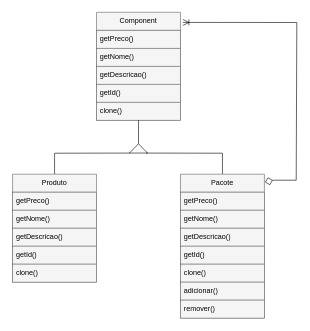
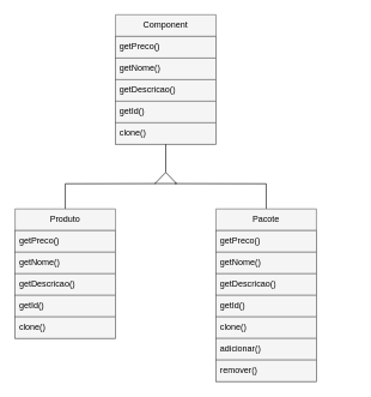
- <mxCell id="12" value="" style="endArrow=ERoneToMany;html=1;rounded=0;endFill=0;startArrow=diamond;startFill=0;targetPerimeterSpacing=0;endSize=8;startSize=11;entryX=1.029;entryY=0.094;entryDx=0;entryDy=0;entryPerimeter=0;exitX=1.007;exitY=0.056;exitDx=0;exitDy=0;exitPerimeter=0;" edge="1" parent="1" source="13" target="2"><mxGeometry width="50" height="50" relative="1" as="geometry"><mxPoint x="444" y="300" as="sourcePoint" /><mxPoint x="302" y="139" as="targetPoint" /><Array as="points"><mxPoint x="454" y="300" /><mxPoint x="493" y="300" /><mxPoint x="494" y="37" /></Array></mxGeometry></mxCell>
